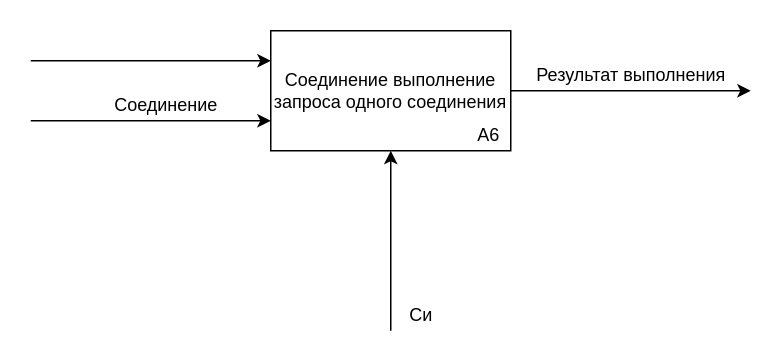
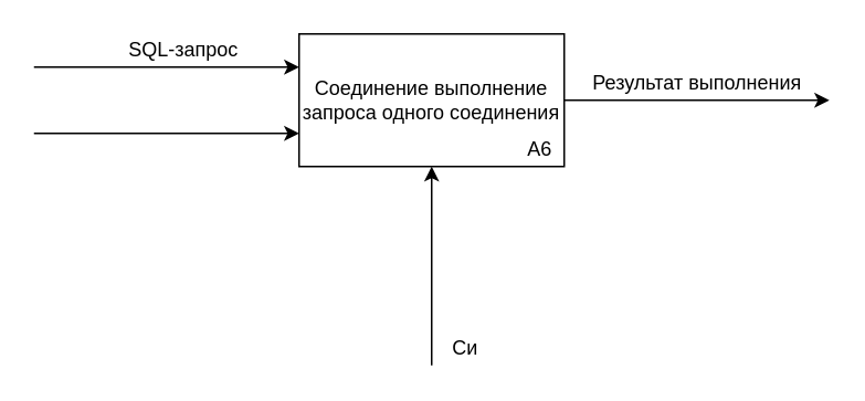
+ <mxCell id="5" value="SQL-запрос" style="text;html=1;align=center;verticalAlign=middle;resizable=0;points=[];autosize=1;" vertex="1" parent="1"><mxGeometry x="70" y="20" width="80" height="20" as="geometry" /></mxCell>
- <mxCell id="7" value="Соединение" style="text;html=1;align=center;verticalAlign=middle;resizable=0;points=[];autosize=1;" vertex="1" parent="1"><mxGeometry x="70" y="60" width="80" height="20" as="geometry" /></mxCell>
